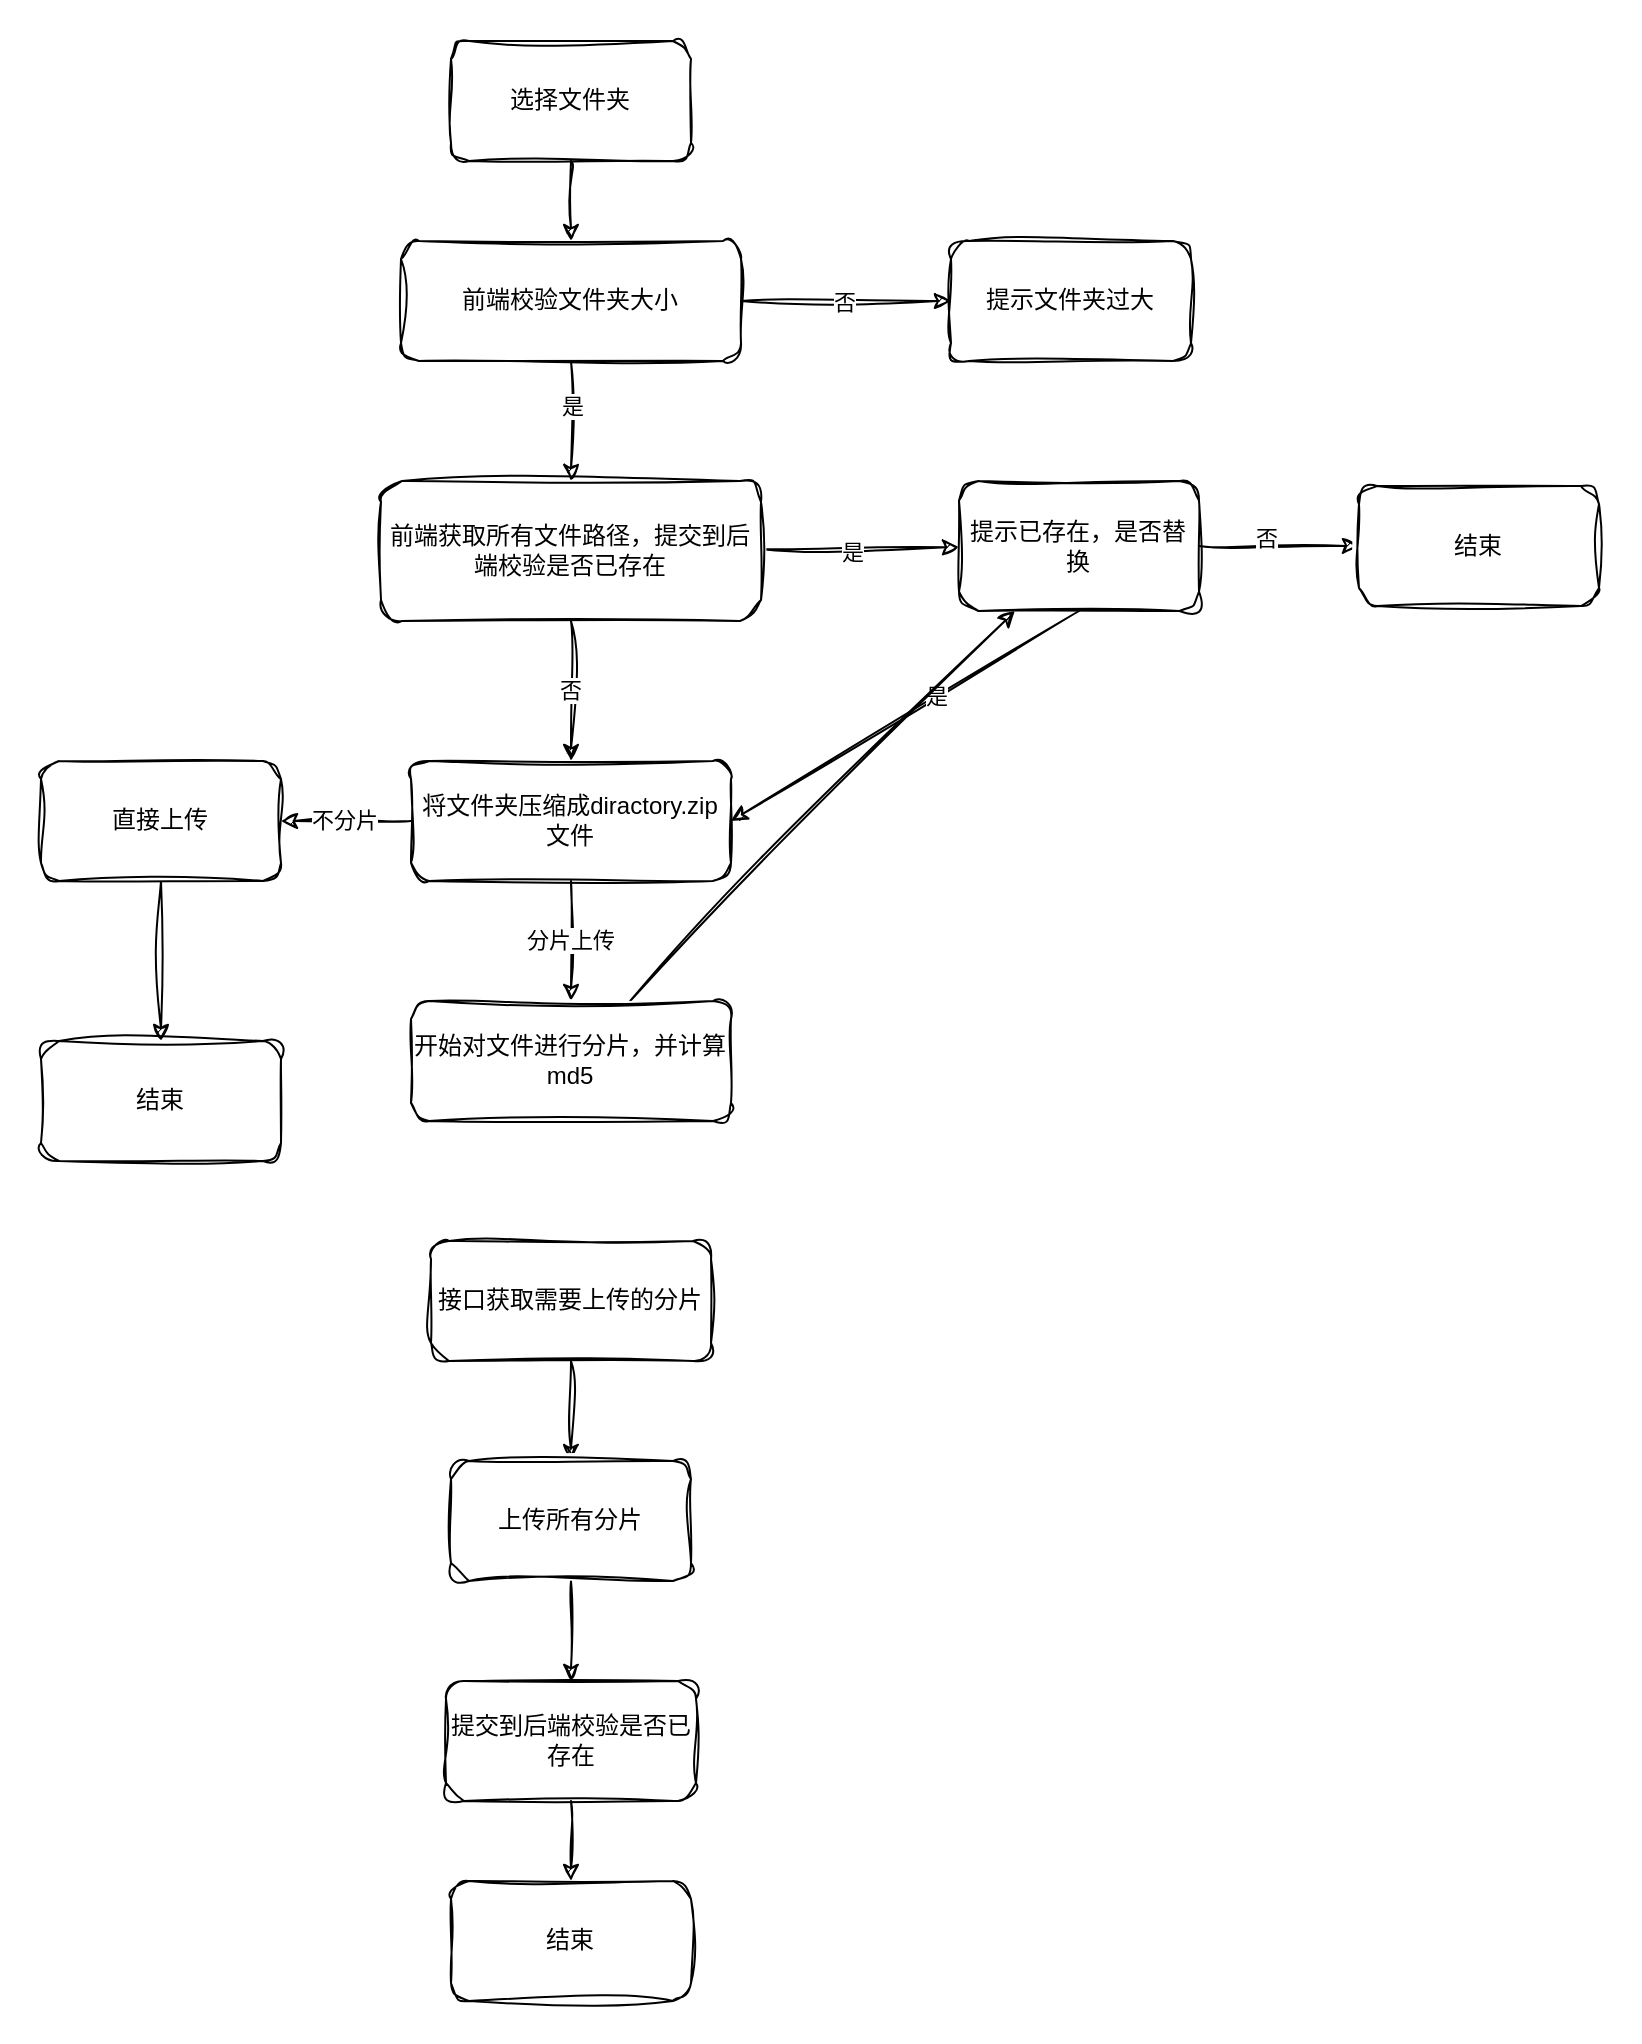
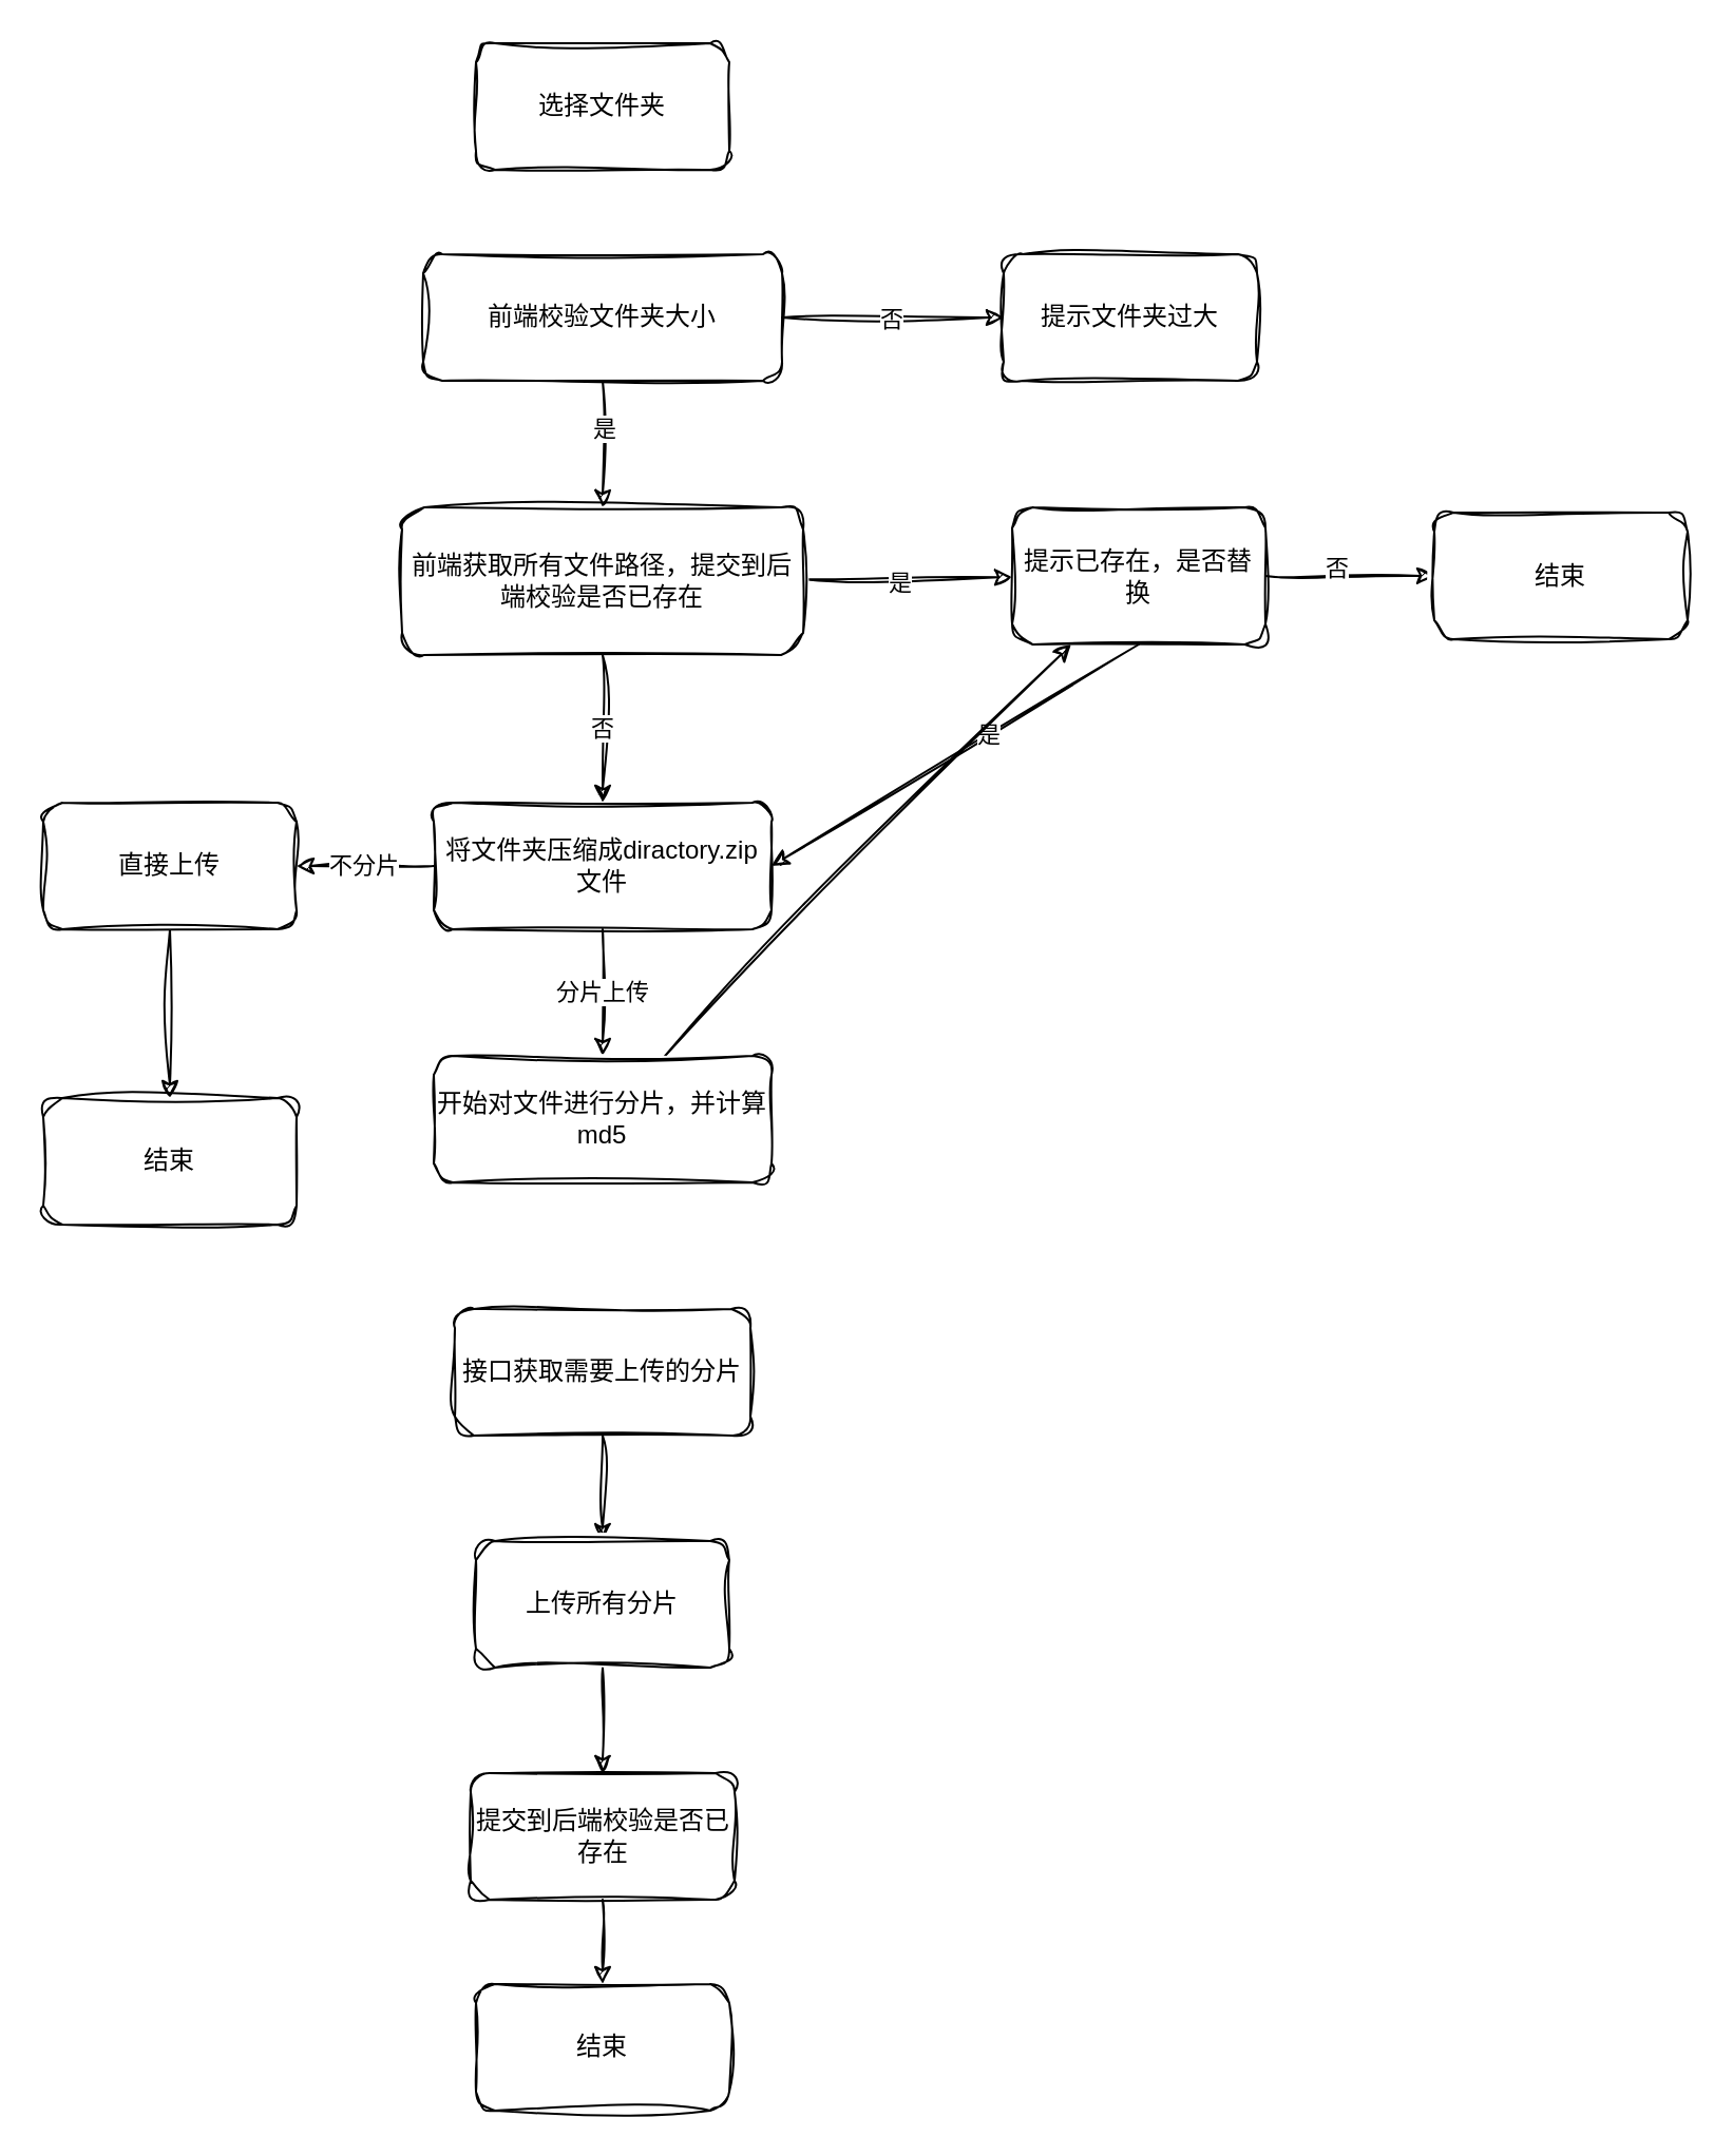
- <mxCell id="2" value="" style="edgeStyle=none;html=1;sketch=1;curveFitting=1;jiggle=2;" parent="1" source="3" target="8" edge="1"><mxGeometry relative="1" as="geometry" /></mxCell>
